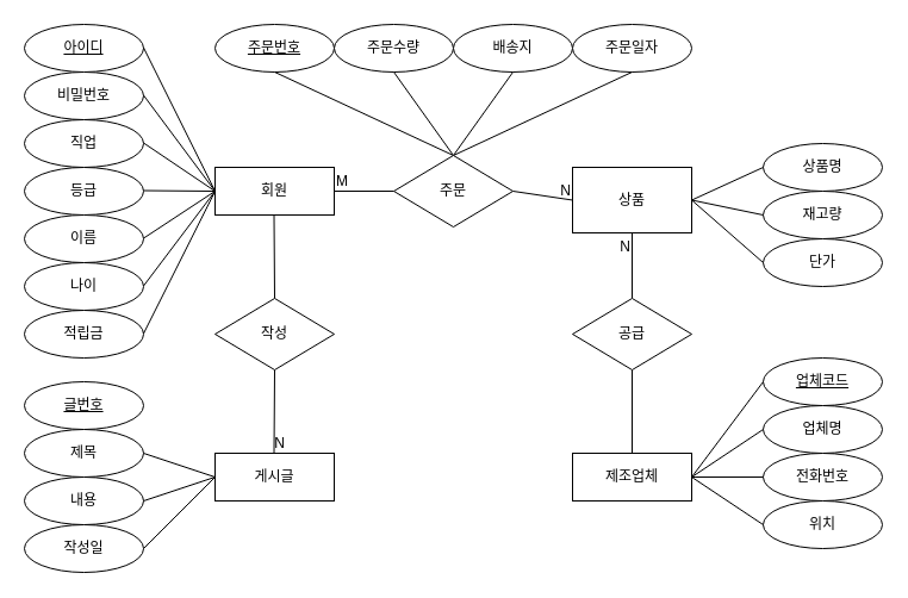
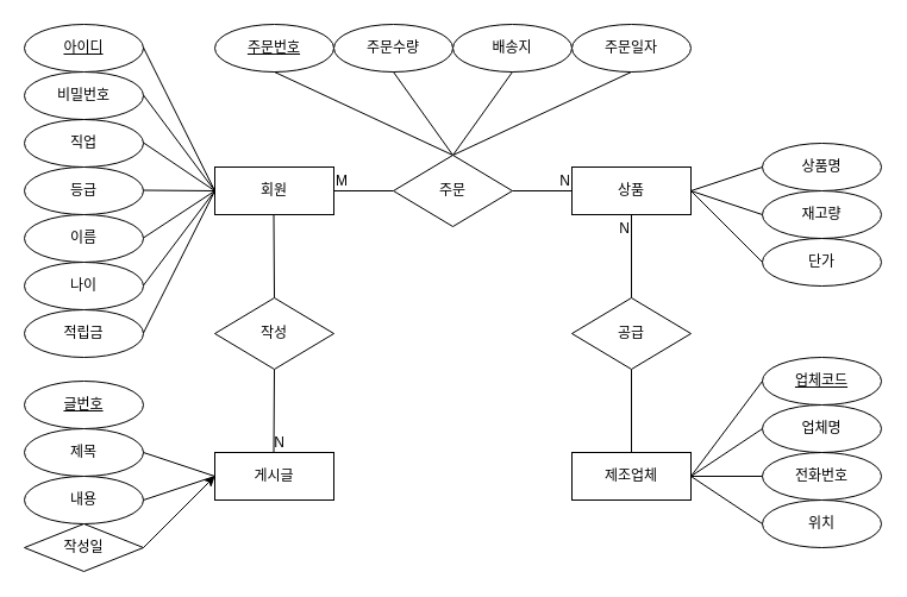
- <mxCell id="17" value="상품" style="whiteSpace=wrap;html=1;align=center;" parent="1" vertex="1"><mxGeometry x="480" y="140" width="100" height="55" as="geometry" /></mxCell>
+ <mxCell id="17" value="상품" style="whiteSpace=wrap;html=1;align=center;" parent="1" vertex="1"><mxGeometry x="480" y="140" width="100" height="40" as="geometry" /></mxCell>
- <mxCell id="40" value="" style="endArrow=none;html=1;rounded=0;exitX=1;exitY=0.5;exitDx=0;exitDy=0;entryX=0;entryY=0.5;entryDx=0;entryDy=0;" parent="1" source="36" target="33" edge="1"><mxGeometry relative="1" as="geometry"><mxPoint x="50" y="310" as="sourcePoint" /><mxPoint x="210" y="310" as="targetPoint" /></mxGeometry></mxCell>
+ <mxCell id="40" value="" style="endArrow=classic;html=1;rounded=0;exitX=1;exitY=0.5;exitDx=0;exitDy=0;entryX=0;entryY=0.5;entryDx=0;entryDy=0;" parent="1" source="36" target="33" edge="1"><mxGeometry relative="1" as="geometry"><mxPoint x="50" y="310" as="sourcePoint" /><mxPoint x="210" y="310" as="targetPoint" /></mxGeometry></mxCell>
- <mxCell id="36" value="작성일" style="ellipse;whiteSpace=wrap;html=1;align=center;" parent="1" vertex="1"><mxGeometry y="440" width="100" height="40" as="geometry" x="20" /></mxCell>
+ <mxCell id="36" value="작성일" style="rhombus;whiteSpace=wrap;html=1;align=center;" parent="1" vertex="1"><mxGeometry y="440" width="100" height="40" as="geometry" x="20" /></mxCell>
